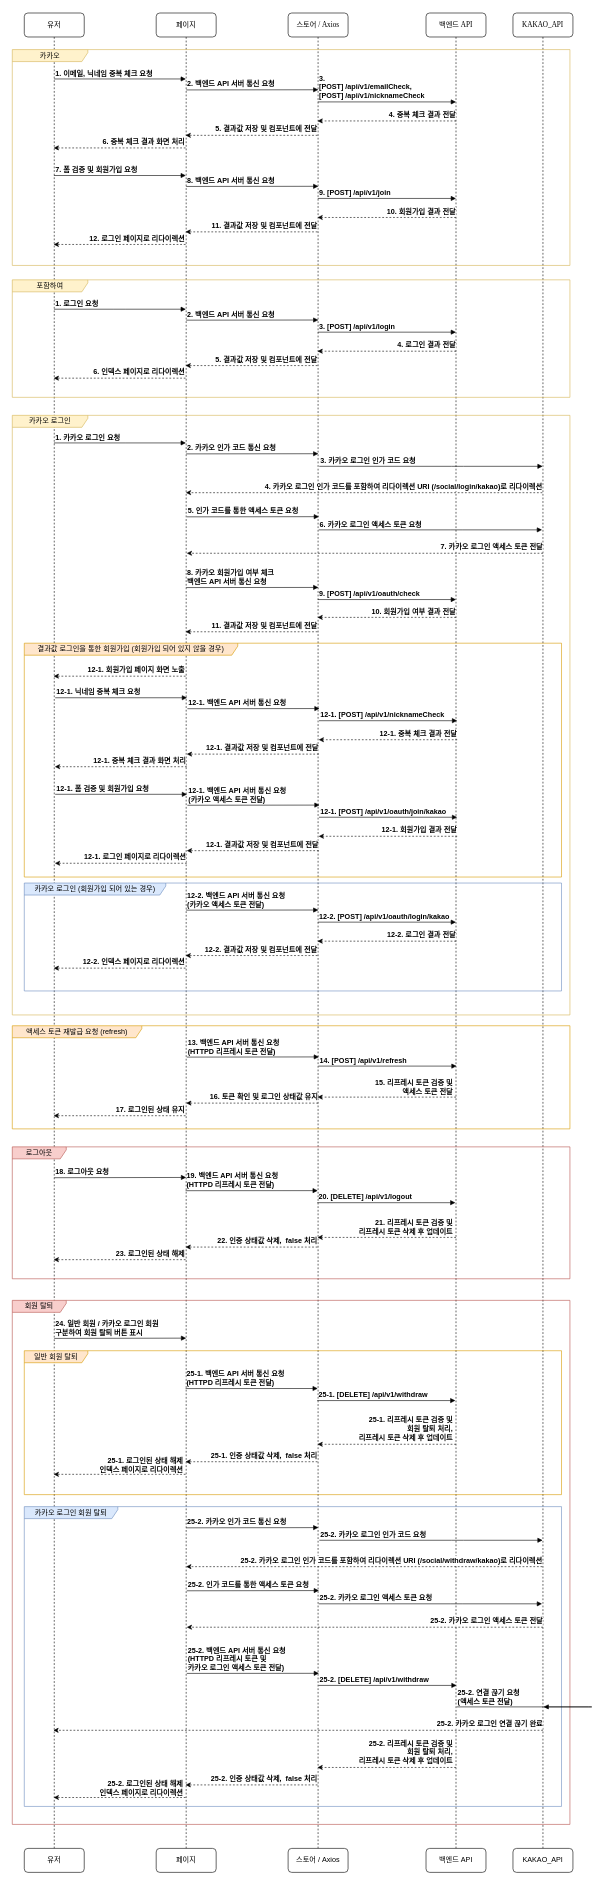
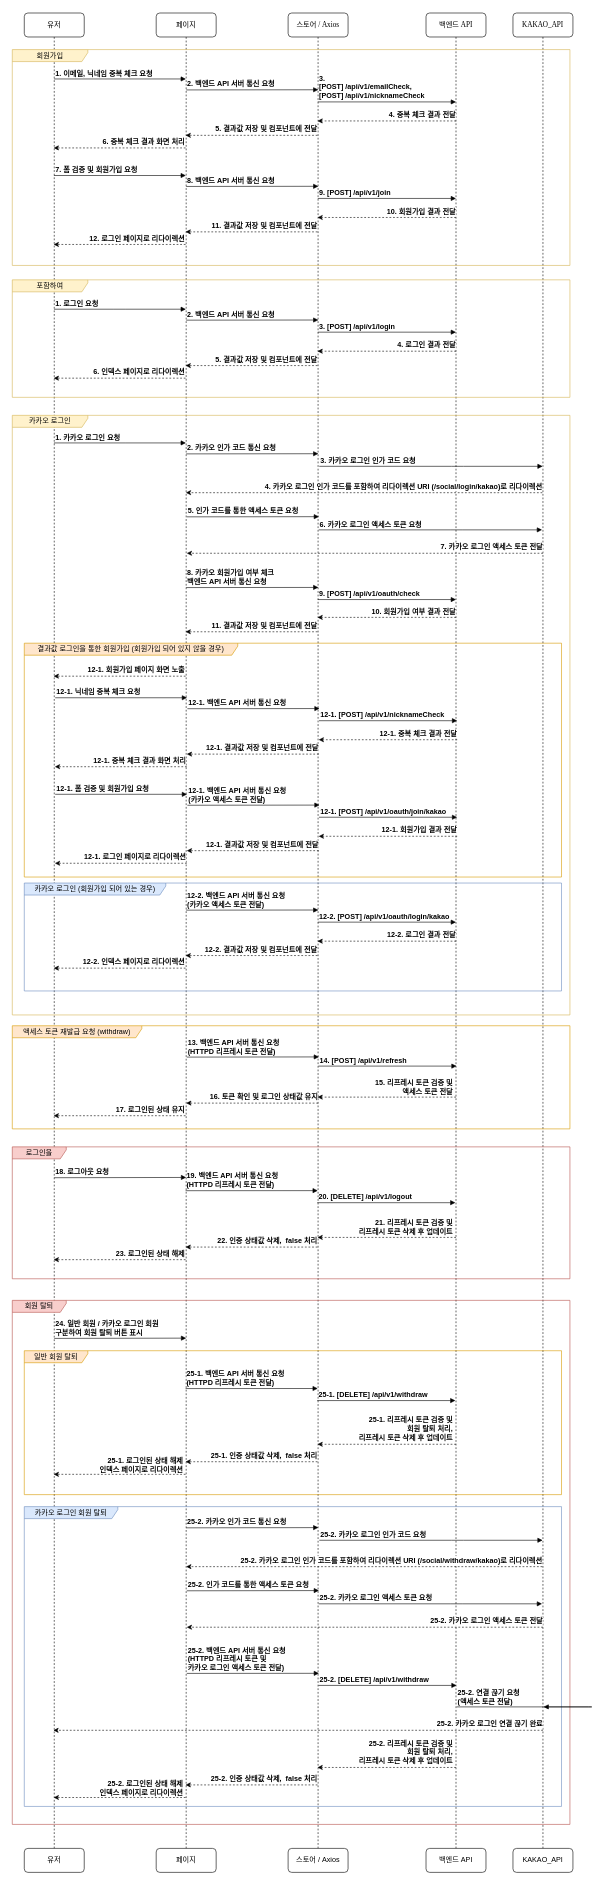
- <mxCell id="13" value="카카오" style="shape=umlFrame;whiteSpace=wrap;html=1;pointerEvents=0;width=126;height=20;fillColor=#fff2cc;strokeColor=#d6b656;" parent="1" vertex="1"><mxGeometry x="20" y="81" width="930" height="360" as="geometry" /></mxCell>
+ <mxCell id="13" value="회원가입" style="shape=umlFrame;whiteSpace=wrap;html=1;pointerEvents=0;width=126;height=20;fillColor=#fff2cc;strokeColor=#d6b656;" parent="1" vertex="1"><mxGeometry x="20" y="81" width="930" height="360" as="geometry" /></mxCell>
- <mxCell id="30" value="액세스 토큰 재발급 요청 (refresh)" style="shape=umlFrame;whiteSpace=wrap;html=1;pointerEvents=0;width=216;height=20;fillColor=#ffe6cc;strokeColor=#d79b00;" parent="1" vertex="1"><mxGeometry x="20" y="1709" width="930" height="172" as="geometry" /></mxCell>
+ <mxCell id="30" value="액세스 토큰 재발급 요청 (withdraw)" style="shape=umlFrame;whiteSpace=wrap;html=1;pointerEvents=0;width=216;height=20;fillColor=#ffe6cc;strokeColor=#d79b00;" parent="1" vertex="1"><mxGeometry x="20" y="1709" width="930" height="172" as="geometry" /></mxCell>
- <mxCell id="19" value="로그아웃" style="shape=umlFrame;whiteSpace=wrap;html=1;pointerEvents=0;width=90;height=20;fillColor=#f8cecc;strokeColor=#b85450;" parent="1" vertex="1"><mxGeometry x="20" y="1911" width="930" height="220" as="geometry" /></mxCell>
+ <mxCell id="19" value="로그인을" style="shape=umlFrame;whiteSpace=wrap;html=1;pointerEvents=0;width=90;height=20;fillColor=#f8cecc;strokeColor=#b85450;" parent="1" vertex="1"><mxGeometry x="20" y="1911" width="930" height="220" as="geometry" /></mxCell>
